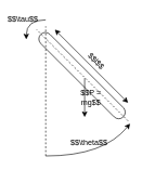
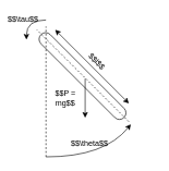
- <mxCell id="11" value="$$P = mg$$" style="text;html=1;strokeColor=none;fillColor=none;align=center;verticalAlign=middle;whiteSpace=wrap;rounded=0;" parent="1" vertex="1"><mxGeometry x="110" y="140" width="60" height="20" as="geometry" /></mxCell>
+ <mxCell id="11" value="$$P = mg$$" style="text;html=1;strokeColor=none;fillColor=none;align=center;verticalAlign=middle;whiteSpace=wrap;rounded=0;" parent="1" vertex="1"><mxGeometry x="70" y="140" width="60" height="20" as="geometry" /></mxCell>
